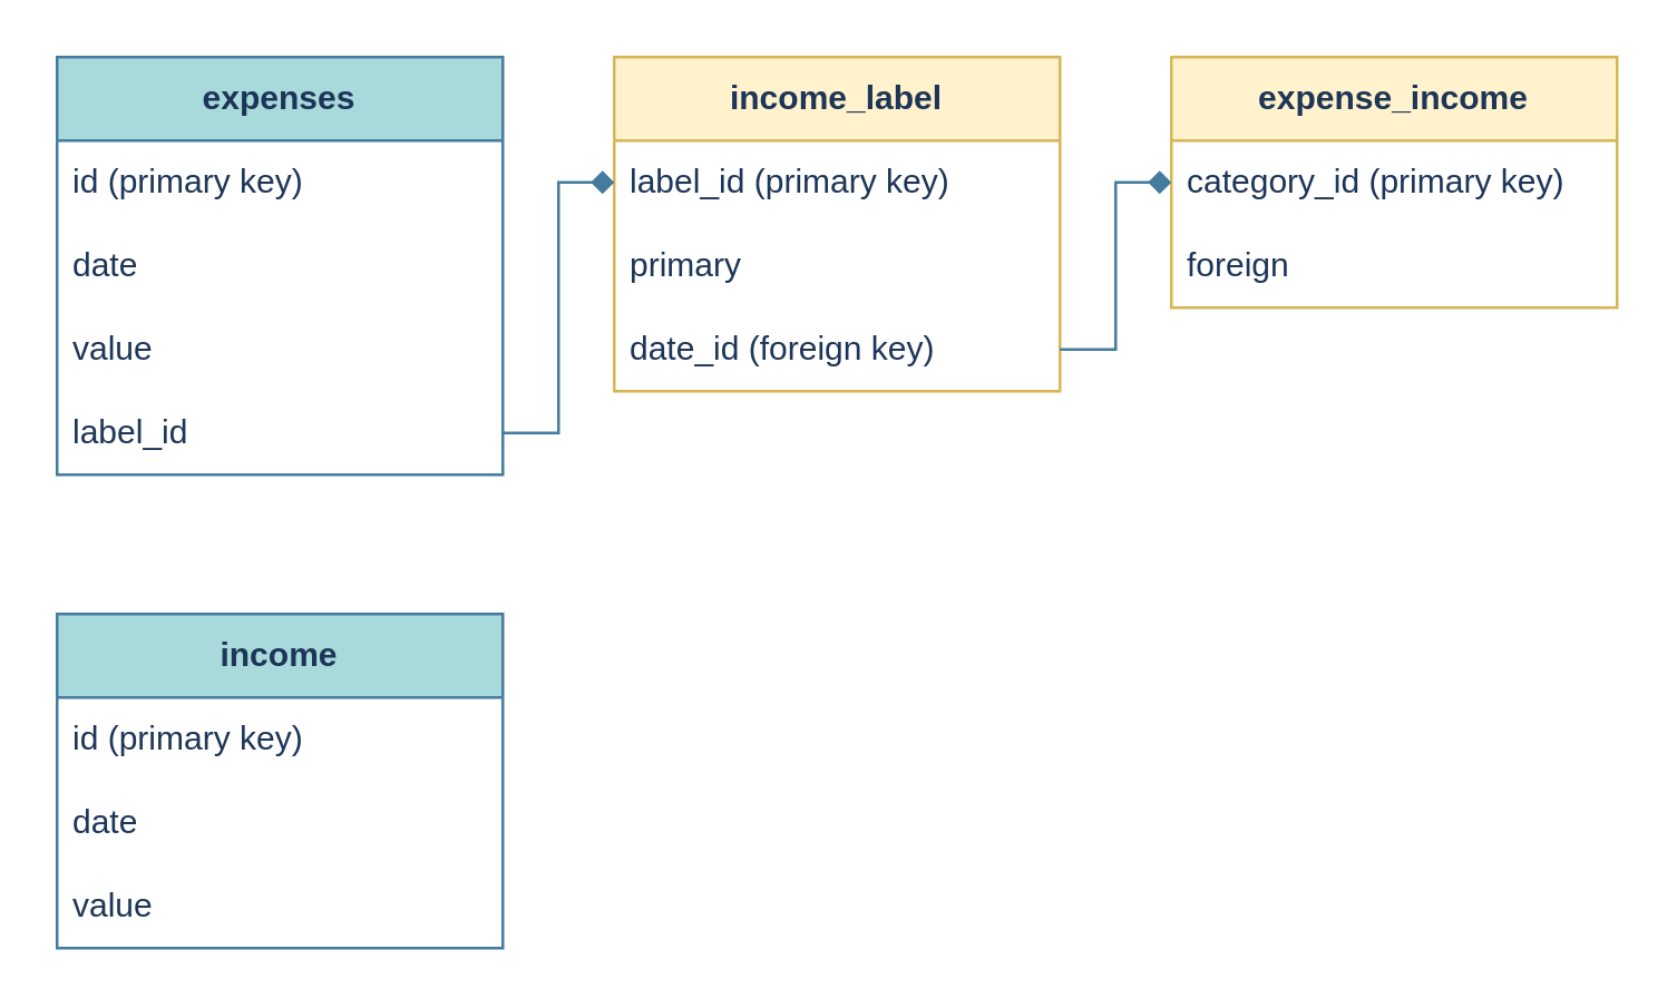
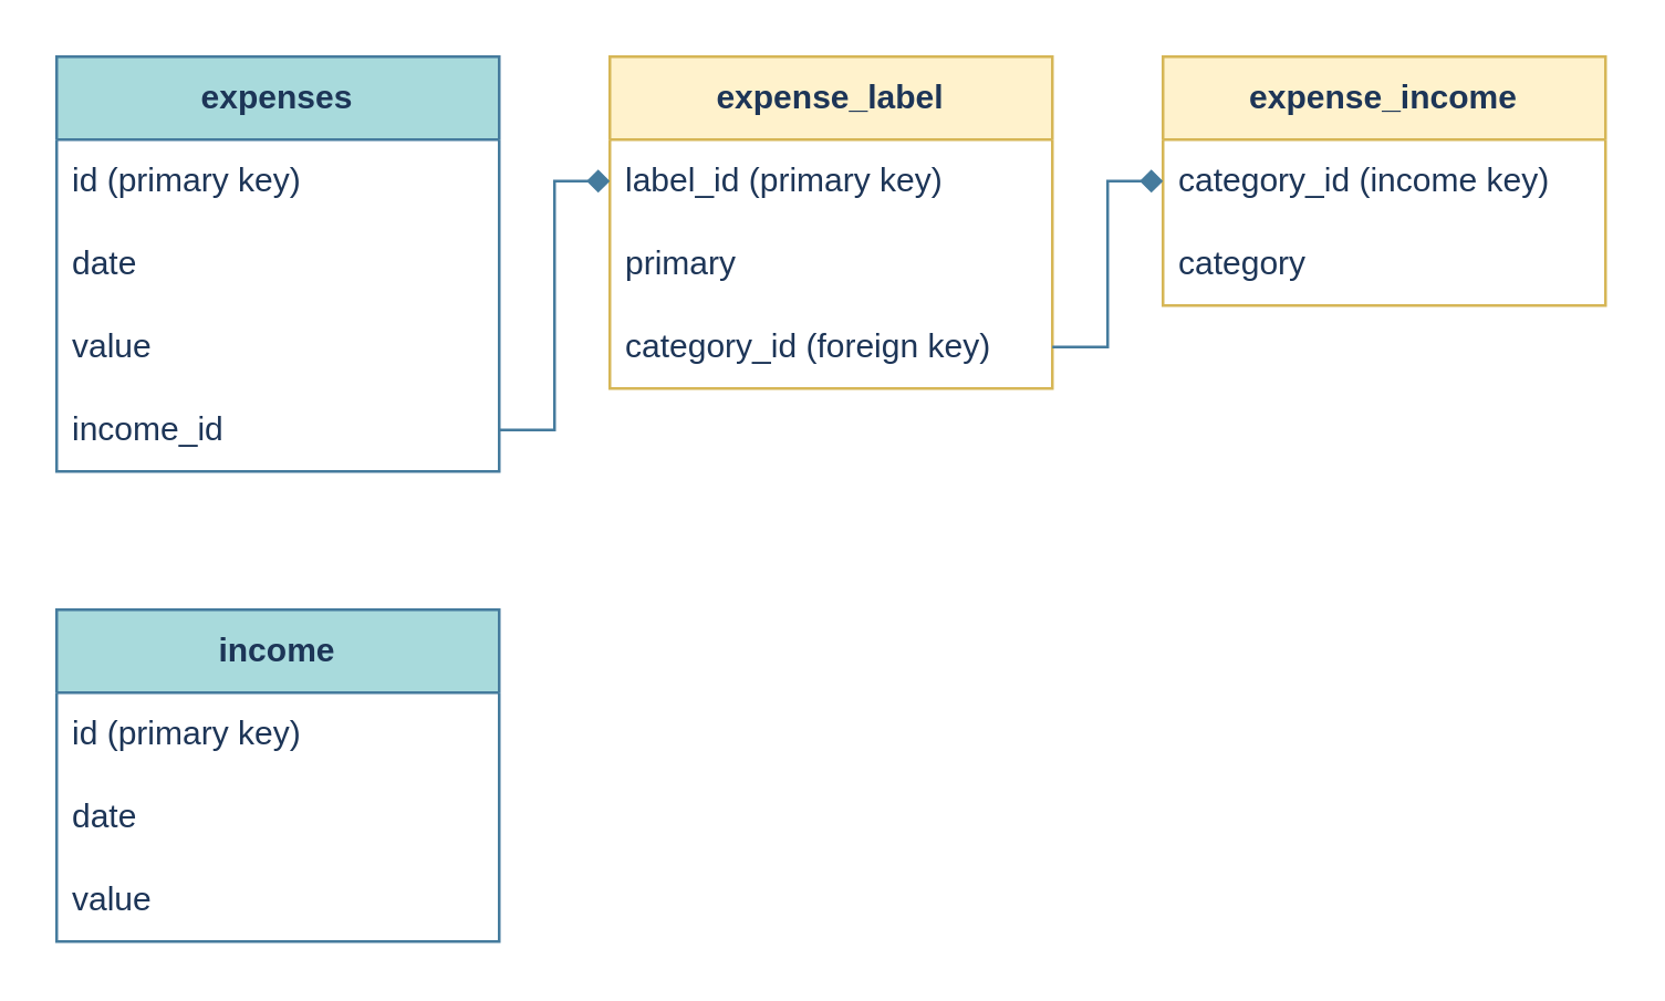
- <mxCell id="14" value="&lt;b&gt;income_label&lt;/b&gt;" style="swimlane;fontStyle=0;childLayout=stackLayout;horizontal=1;startSize=30;horizontalStack=0;resizeParent=1;resizeParentMax=0;resizeLast=0;collapsible=1;marginBottom=0;whiteSpace=wrap;html=1;fillColor=#fff2cc;strokeColor=#d6b656;rounded=0;labelBackgroundColor=none;fontColor=#1D3557;" vertex="1" parent="1"><mxGeometry x="220" y="20" width="160" height="120" as="geometry" /></mxCell>
+ <mxCell id="14" value="&lt;b&gt;expense_label&lt;/b&gt;" style="swimlane;fontStyle=0;childLayout=stackLayout;horizontal=1;startSize=30;horizontalStack=0;resizeParent=1;resizeParentMax=0;resizeLast=0;collapsible=1;marginBottom=0;whiteSpace=wrap;html=1;fillColor=#fff2cc;strokeColor=#d6b656;rounded=0;labelBackgroundColor=none;fontColor=#1D3557;" vertex="1" parent="1"><mxGeometry x="220" y="20" width="160" height="120" as="geometry" /></mxCell>
- <mxCell id="12" value="category_id (primary key)" style="text;strokeColor=none;fillColor=none;align=left;verticalAlign=middle;spacingLeft=4;spacingRight=4;overflow=hidden;points=[[0,0.5],[1,0.5]];portConstraint=eastwest;rotatable=0;whiteSpace=wrap;html=1;rounded=0;labelBackgroundColor=none;fontColor=#1D3557;" vertex="1" parent="11"><mxGeometry y="30" width="160" height="30" as="geometry" /></mxCell>
+ <mxCell id="12" value="category_id (income key)" style="text;strokeColor=none;fillColor=none;align=left;verticalAlign=middle;spacingLeft=4;spacingRight=4;overflow=hidden;points=[[0,0.5],[1,0.5]];portConstraint=eastwest;rotatable=0;whiteSpace=wrap;html=1;rounded=0;labelBackgroundColor=none;fontColor=#1D3557;" vertex="1" parent="11"><mxGeometry y="30" width="160" height="30" as="geometry" /></mxCell>
- <mxCell id="13" value="foreign" style="text;strokeColor=none;fillColor=none;align=left;verticalAlign=middle;spacingLeft=4;spacingRight=4;overflow=hidden;points=[[0,0.5],[1,0.5]];portConstraint=eastwest;rotatable=0;whiteSpace=wrap;html=1;rounded=0;labelBackgroundColor=none;fontColor=#1D3557;" vertex="1" parent="11"><mxGeometry y="60" width="160" height="30" as="geometry" /></mxCell>
+ <mxCell id="13" value="category" style="text;strokeColor=none;fillColor=none;align=left;verticalAlign=middle;spacingLeft=4;spacingRight=4;overflow=hidden;points=[[0,0.5],[1,0.5]];portConstraint=eastwest;rotatable=0;whiteSpace=wrap;html=1;rounded=0;labelBackgroundColor=none;fontColor=#1D3557;" vertex="1" parent="11"><mxGeometry y="60" width="160" height="30" as="geometry" /></mxCell>
- <mxCell id="17" value="date_id (foreign key)" style="text;strokeColor=none;fillColor=none;align=left;verticalAlign=middle;spacingLeft=4;spacingRight=4;overflow=hidden;points=[[0,0.5],[1,0.5]];portConstraint=eastwest;rotatable=0;whiteSpace=wrap;html=1;rounded=0;labelBackgroundColor=none;fontColor=#1D3557;" vertex="1" parent="14"><mxGeometry y="90" width="160" height="30" as="geometry" /></mxCell>
+ <mxCell id="17" value="category_id (foreign key)" style="text;strokeColor=none;fillColor=none;align=left;verticalAlign=middle;spacingLeft=4;spacingRight=4;overflow=hidden;points=[[0,0.5],[1,0.5]];portConstraint=eastwest;rotatable=0;whiteSpace=wrap;html=1;rounded=0;labelBackgroundColor=none;fontColor=#1D3557;" vertex="1" parent="14"><mxGeometry y="90" width="160" height="30" as="geometry" /></mxCell>
- <mxCell id="6" value="label_id" style="text;strokeColor=none;fillColor=none;align=left;verticalAlign=middle;spacingLeft=4;spacingRight=4;overflow=hidden;points=[[0,0.5],[1,0.5]];portConstraint=eastwest;rotatable=0;whiteSpace=wrap;html=1;rounded=0;labelBackgroundColor=none;fontColor=#1D3557;" vertex="1" parent="2"><mxGeometry y="120" width="160" height="30" as="geometry" /></mxCell>
+ <mxCell id="6" value="income_id" style="text;strokeColor=none;fillColor=none;align=left;verticalAlign=middle;spacingLeft=4;spacingRight=4;overflow=hidden;points=[[0,0.5],[1,0.5]];portConstraint=eastwest;rotatable=0;whiteSpace=wrap;html=1;rounded=0;labelBackgroundColor=none;fontColor=#1D3557;" vertex="1" parent="2"><mxGeometry y="120" width="160" height="30" as="geometry" /></mxCell>
